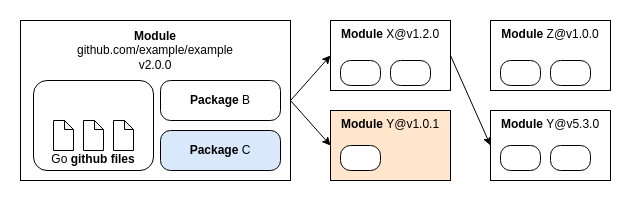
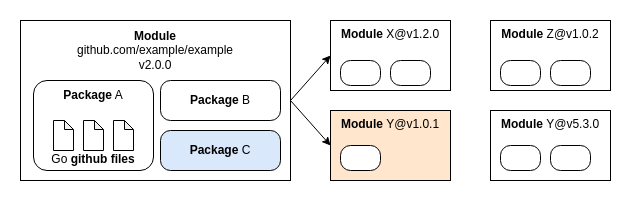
- <mxCell id="17" value="&lt;b&gt;Module&lt;/b&gt;&amp;nbsp;Z@v1.0.0" style="rounded=0;whiteSpace=wrap;html=1;verticalAlign=top;" parent="1" vertex="1"><mxGeometry x="490" y="20" width="120" height="70" as="geometry" /></mxCell>
+ <mxCell id="17" value="&lt;b&gt;Module&lt;/b&gt;&amp;nbsp;Z@v1.0.2" style="rounded=0;whiteSpace=wrap;html=1;verticalAlign=top;" parent="1" vertex="1"><mxGeometry x="490" y="20" width="120" height="70" as="geometry" /></mxCell>
+ <mxCell id="10" value="&lt;b&gt;Package&lt;/b&gt; A" style="text;html=1;strokeColor=none;fillColor=none;align=center;verticalAlign=middle;whiteSpace=wrap;rounded=0;" parent="1" vertex="1"><mxGeometry x="33" y="85" width="120" height="20" as="geometry" /></mxCell>
- <mxCell id="15" style="rounded=0;orthogonalLoop=1;jettySize=auto;html=1;exitX=1;exitY=0.5;exitDx=0;exitDy=0;entryX=0;entryY=0.5;entryDx=0;entryDy=0;" parent="1" source="2" target="18" edge="1"><mxGeometry relative="1" as="geometry" /></mxCell>
